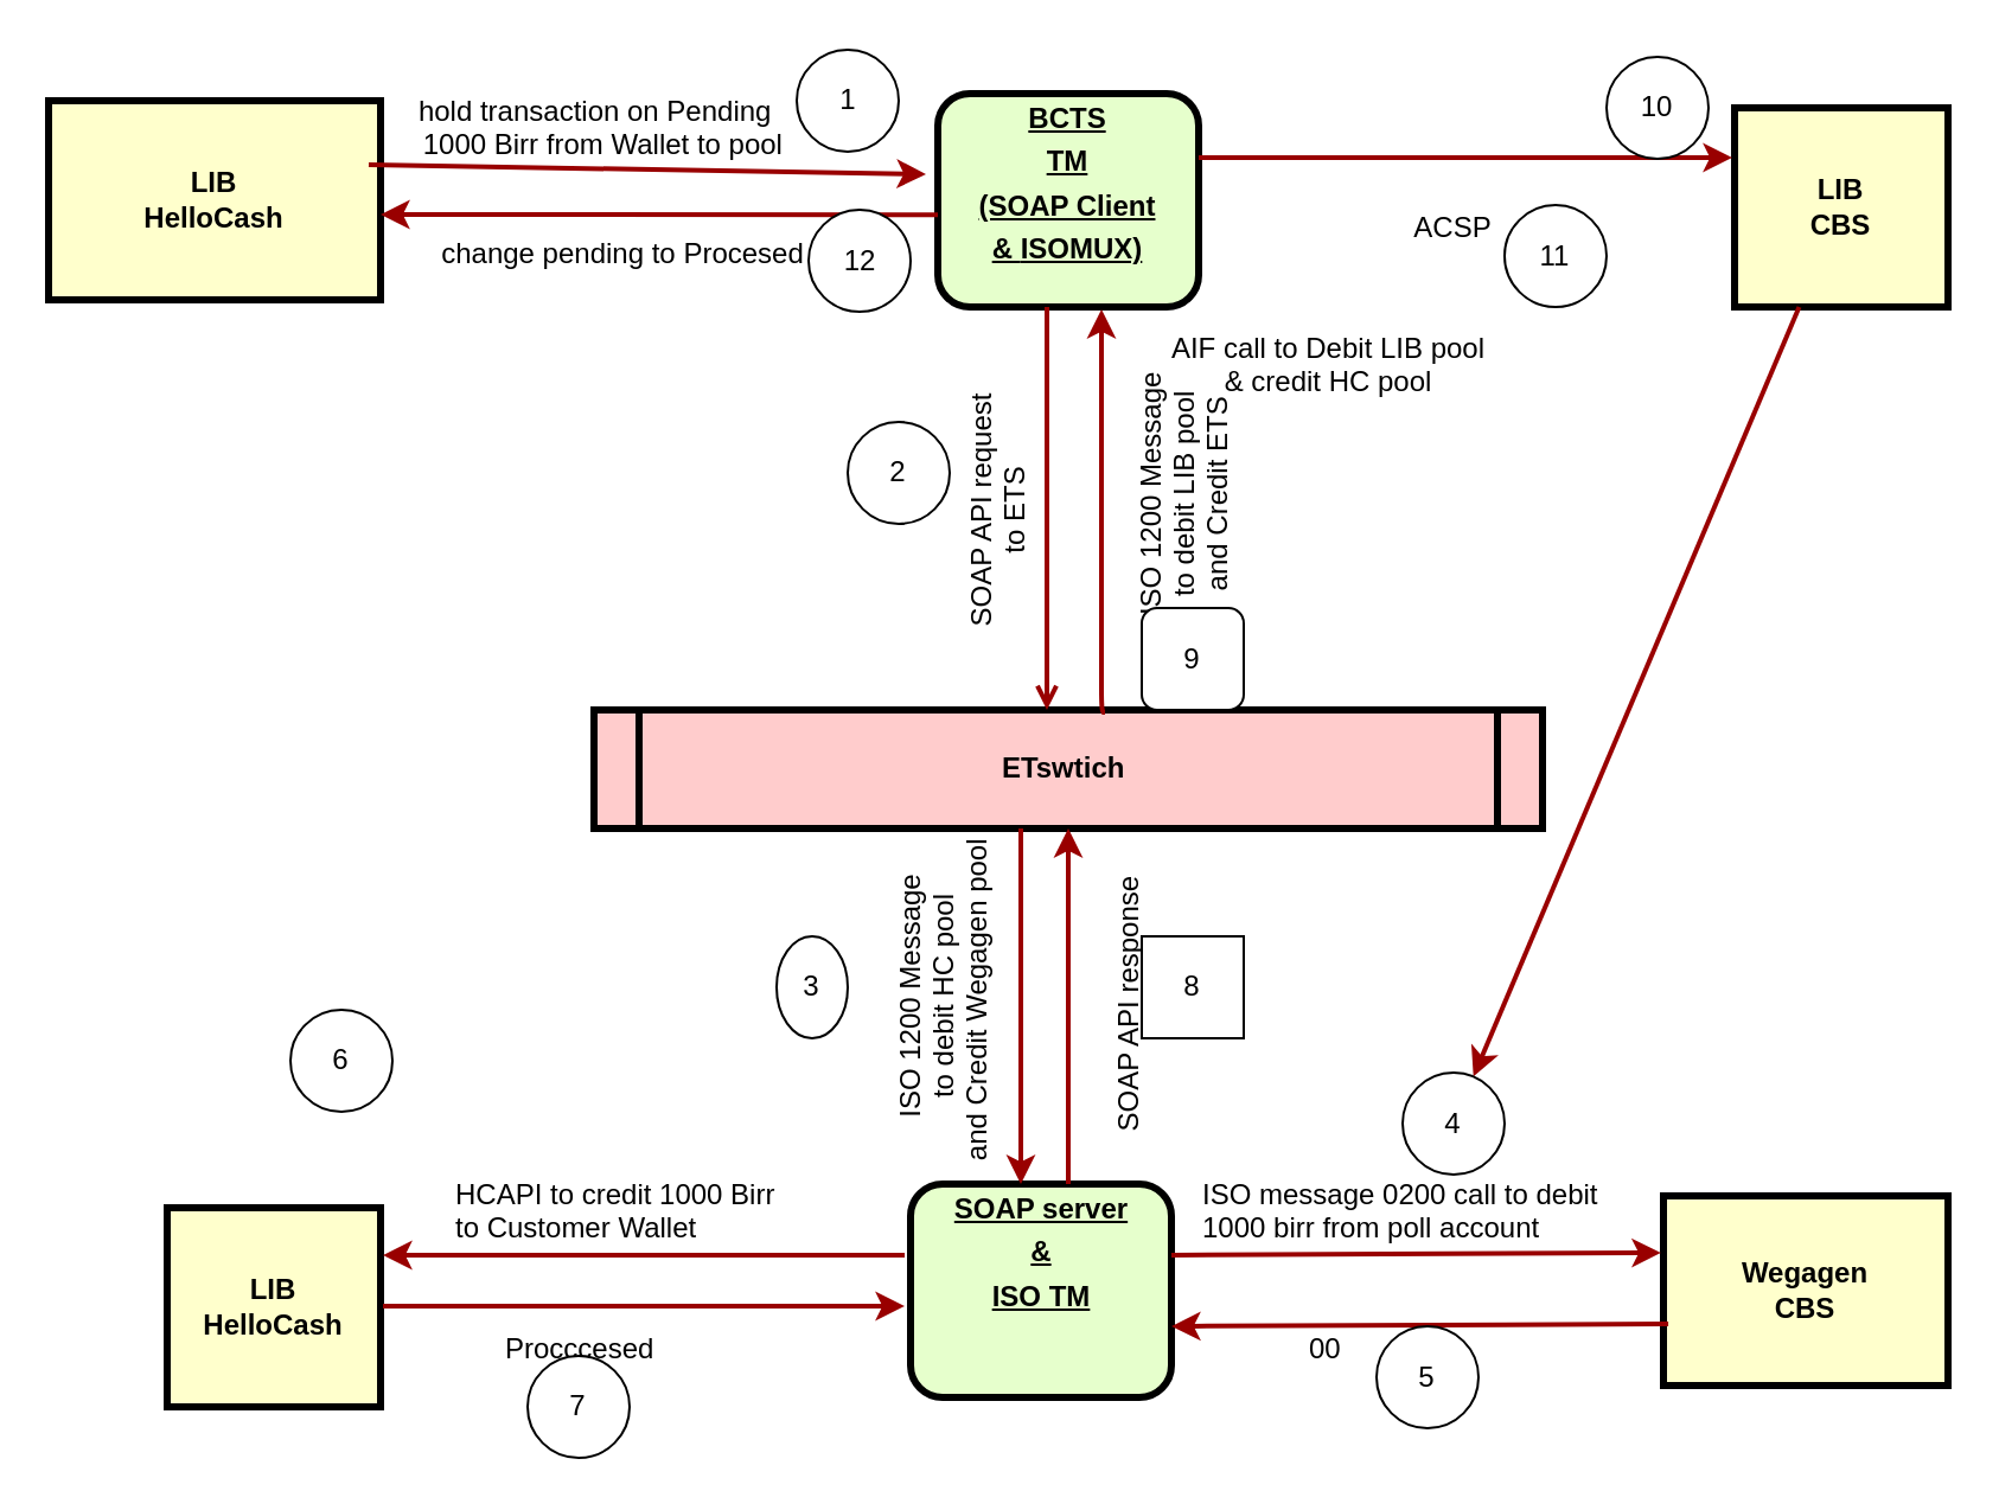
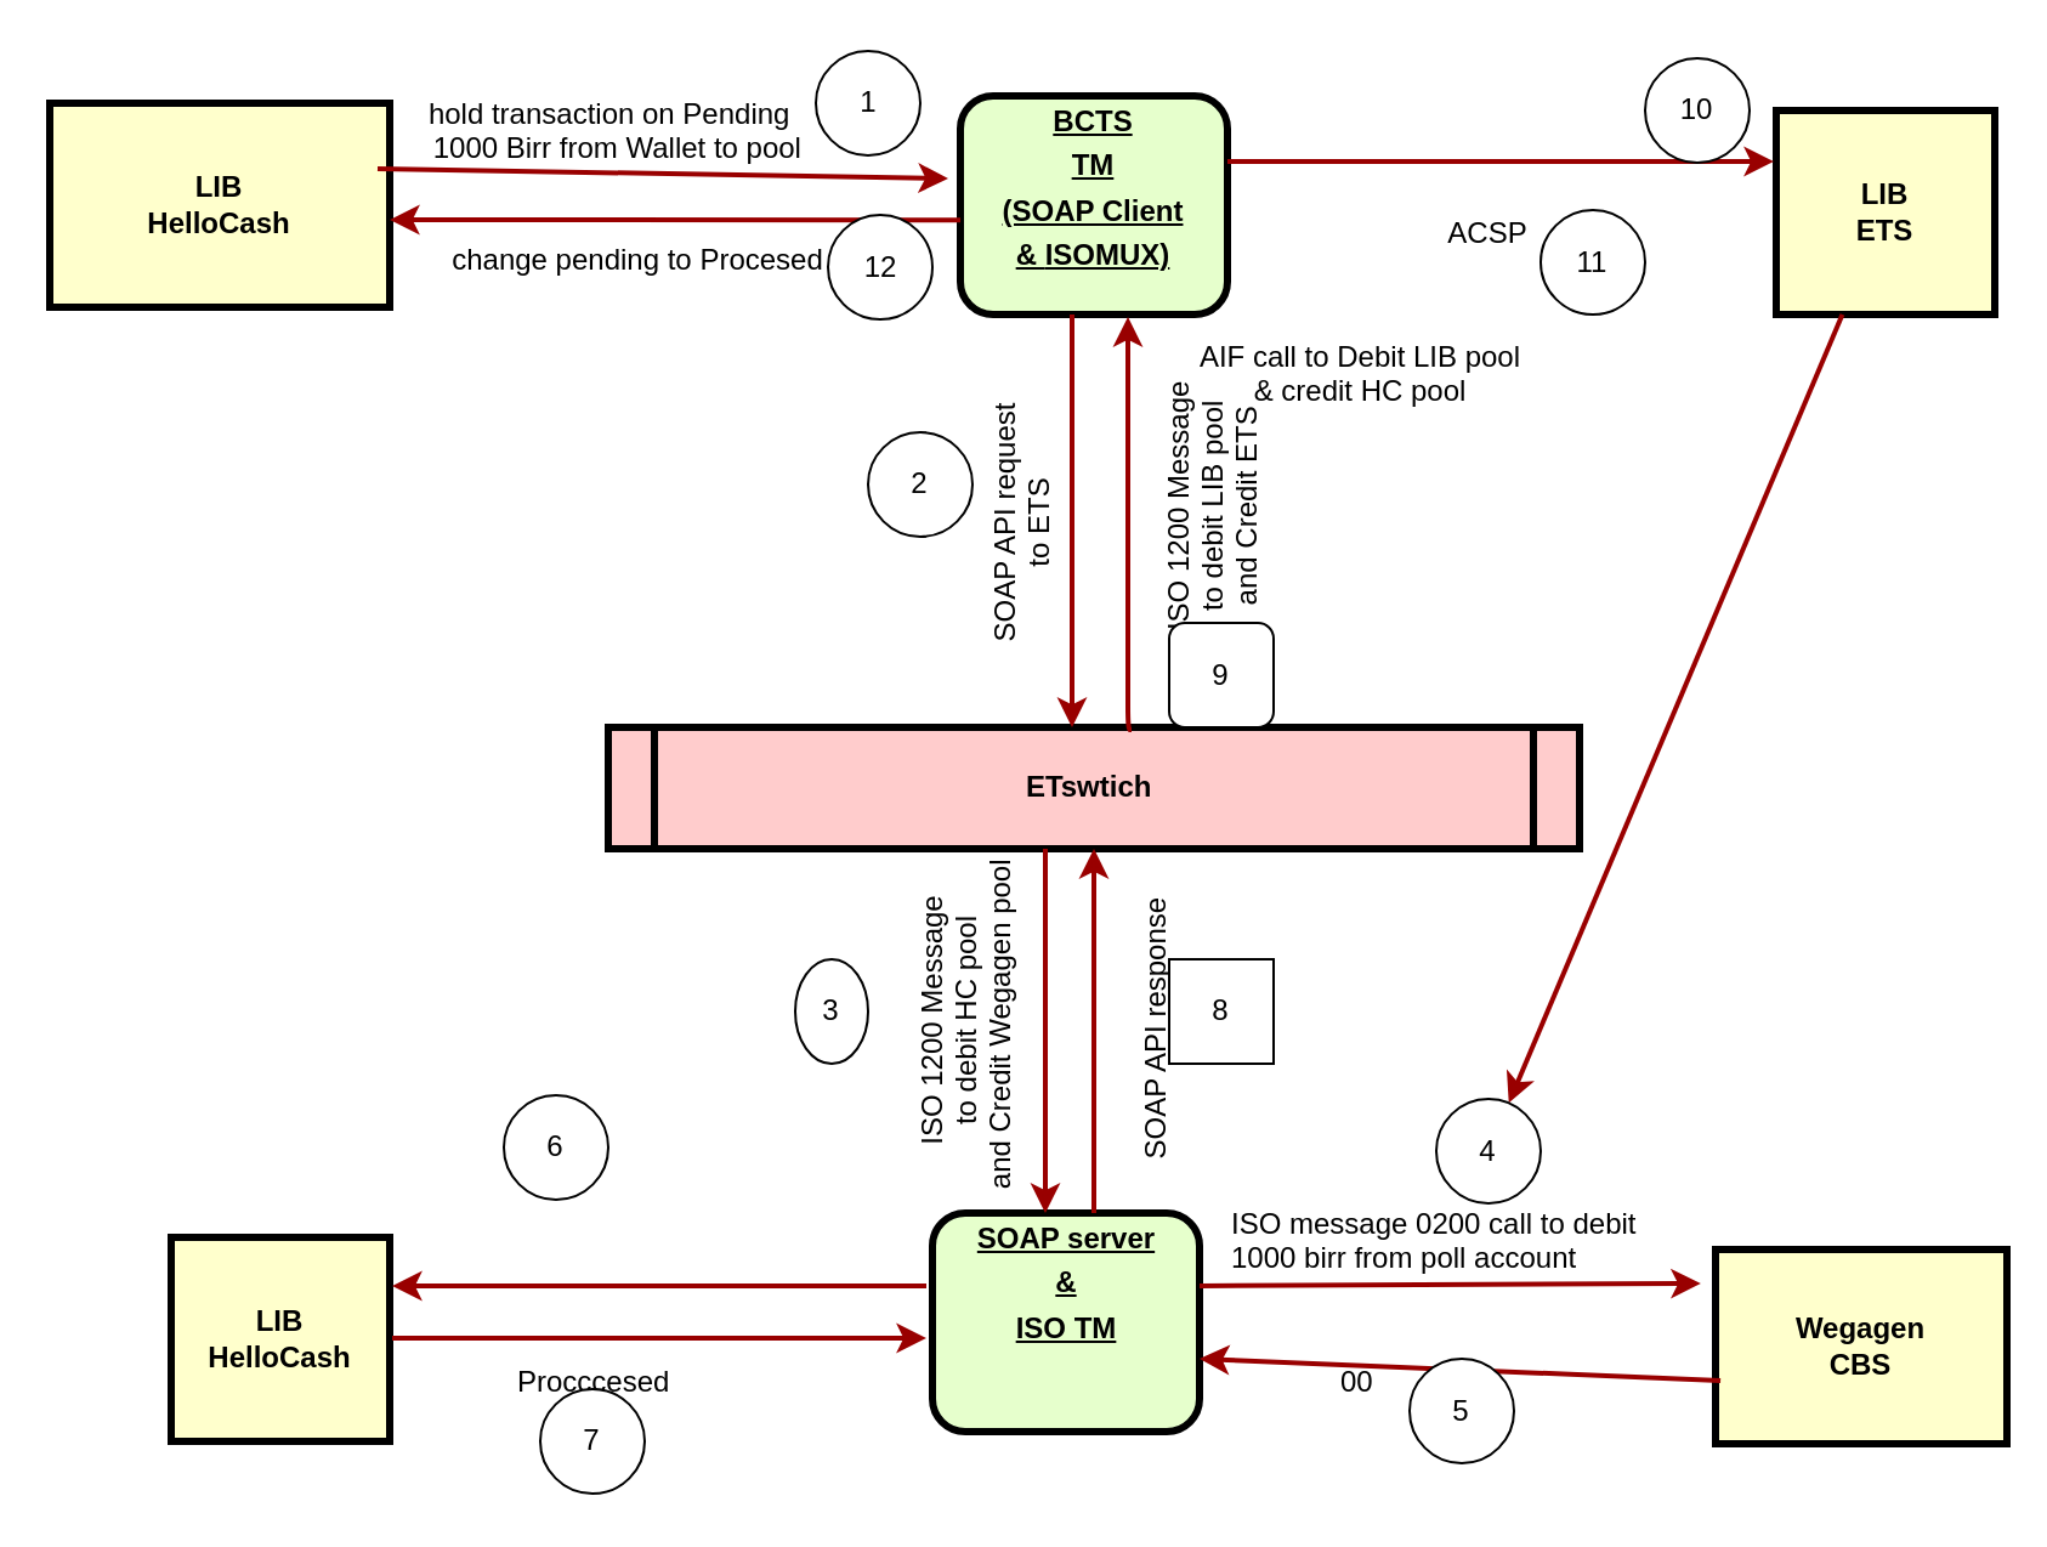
- <mxCell id="4" value="LIB&#10;CBS" style="whiteSpace=wrap;align=center;verticalAlign=middle;fontStyle=1;strokeWidth=3;fillColor=#FFFFCC" parent="1" vertex="1"><mxGeometry x="731" y="45" width="90" height="84" as="geometry" /></mxCell>
+ <mxCell id="4" value="LIB&#10;ETS" style="whiteSpace=wrap;align=center;verticalAlign=middle;fontStyle=1;strokeWidth=3;fillColor=#FFFFCC" parent="1" vertex="1"><mxGeometry x="731" y="45" width="90" height="84" as="geometry" /></mxCell>
- <mxCell id="9" value="" style="edgeStyle=elbowEdgeStyle;elbow=horizontal;strokeColor=#990000;strokeWidth=2;endArrow=open;" parent="1" source="2" target="5" edge="1"><mxGeometry width="100" height="100" relative="1" as="geometry"><mxPoint x="90" y="409" as="sourcePoint" /><mxPoint x="190" y="309" as="targetPoint" /><Array as="points"><mxPoint x="441" y="209" /><mxPoint x="320" y="269" /></Array></mxGeometry></mxCell>
+ <mxCell id="9" value="" style="edgeStyle=elbowEdgeStyle;elbow=horizontal;strokeColor=#990000;strokeWidth=2" parent="1" source="2" target="5" edge="1"><mxGeometry width="100" height="100" relative="1" as="geometry"><mxPoint x="90" y="409" as="sourcePoint" /><mxPoint x="190" y="309" as="targetPoint" /><Array as="points"><mxPoint x="441" y="209" /><mxPoint x="320" y="269" /></Array></mxGeometry></mxCell>
- <mxCell id="43" value="6" style="ellipse;whiteSpace=wrap;html=1;aspect=fixed;" vertex="1" parent="1"><mxGeometry x="122" y="425.5" width="43" height="43" as="geometry" /></mxCell>
+ <mxCell id="43" value="6" style="ellipse;whiteSpace=wrap;html=1;aspect=fixed;" vertex="1" parent="1"><mxGeometry x="207" y="450.5" width="43" height="43" as="geometry" /></mxCell>
- <mxCell id="26" value="HCAPI to credit 1000 Birr&lt;br&gt;to Customer Wallet" style="text;html=1;resizable=0;points=[];autosize=1;align=left;verticalAlign=top;spacingTop=-4;" vertex="1" parent="1"><mxGeometry x="190" y="494" width="150" height="30" as="geometry" /></mxCell>
- <mxCell id="16" value="Wegagen&#10;CBS" style="whiteSpace=wrap;align=center;verticalAlign=middle;fontStyle=1;strokeWidth=3;fillColor=#FFFFCC" vertex="1" parent="1"><mxGeometry x="701" y="504" width="120" height="80" as="geometry" /></mxCell>
+ <mxCell id="16" value="Wegagen&#10;CBS" style="whiteSpace=wrap;align=center;verticalAlign=middle;fontStyle=1;strokeWidth=3;fillColor=#FFFFCC" vertex="1" parent="1"><mxGeometry x="706" y="514" width="120" height="80" as="geometry" /></mxCell>
